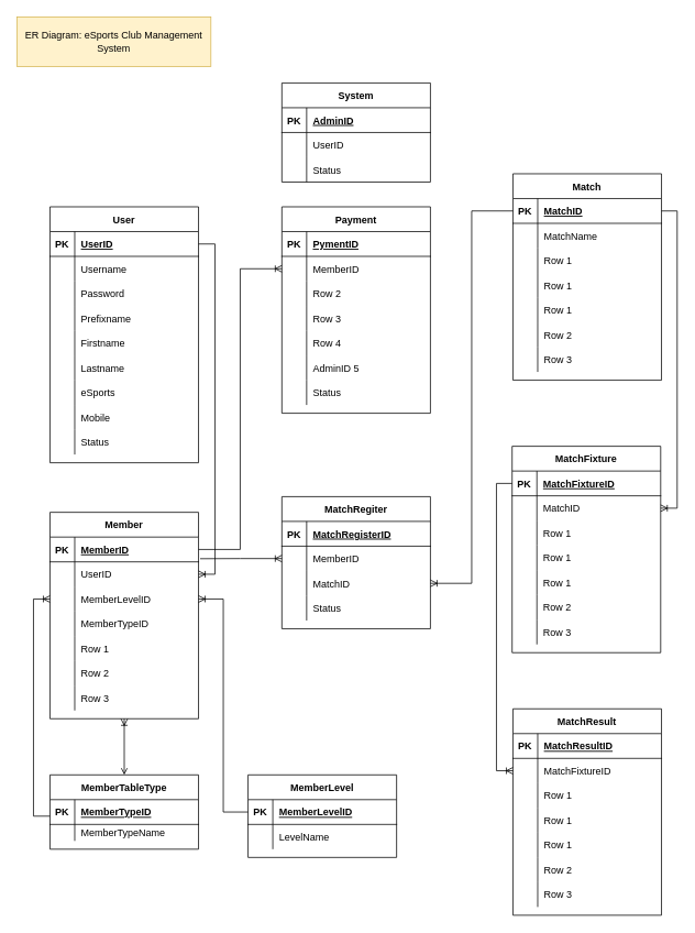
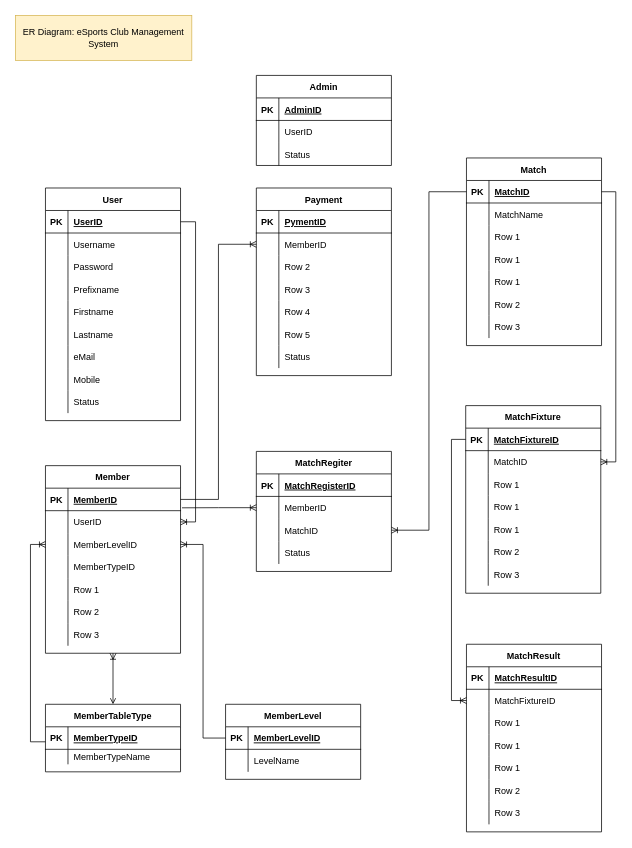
- <mxCell id="2" value="System" style="shape=table;startSize=30;container=1;collapsible=1;childLayout=tableLayout;fixedRows=1;rowLines=0;fontStyle=1;align=center;resizeLast=1;" vertex="1" parent="1"><mxGeometry x="341" y="100" width="180" height="120" as="geometry" /></mxCell>
+ <mxCell id="2" value="Admin" style="shape=table;startSize=30;container=1;collapsible=1;childLayout=tableLayout;fixedRows=1;rowLines=0;fontStyle=1;align=center;resizeLast=1;" vertex="1" parent="1"><mxGeometry x="341" y="100" width="180" height="120" as="geometry" /></mxCell>
- <mxCell id="88" value="AdminID 5" style="shape=partialRectangle;connectable=0;fillColor=none;top=0;left=0;bottom=0;right=0;align=left;spacingLeft=6;overflow=hidden;" vertex="1" parent="86"><mxGeometry x="30" width="150" height="30" as="geometry"><mxRectangle width="150" height="30" as="alternateBounds" /></mxGeometry></mxCell>
+ <mxCell id="88" value="Row 5" style="shape=partialRectangle;connectable=0;fillColor=none;top=0;left=0;bottom=0;right=0;align=left;spacingLeft=6;overflow=hidden;" vertex="1" parent="86"><mxGeometry x="30" width="150" height="30" as="geometry"><mxRectangle width="150" height="30" as="alternateBounds" /></mxGeometry></mxCell>
- <mxCell id="33" value="eSports" style="shape=partialRectangle;connectable=0;fillColor=none;top=0;left=0;bottom=0;right=0;align=left;spacingLeft=6;overflow=hidden;" vertex="1" parent="31"><mxGeometry x="30" width="150" height="30" as="geometry"><mxRectangle width="150" height="30" as="alternateBounds" /></mxGeometry></mxCell>
+ <mxCell id="33" value="eMail" style="shape=partialRectangle;connectable=0;fillColor=none;top=0;left=0;bottom=0;right=0;align=left;spacingLeft=6;overflow=hidden;" vertex="1" parent="31"><mxGeometry x="30" width="150" height="30" as="geometry"><mxRectangle width="150" height="30" as="alternateBounds" /></mxGeometry></mxCell>
